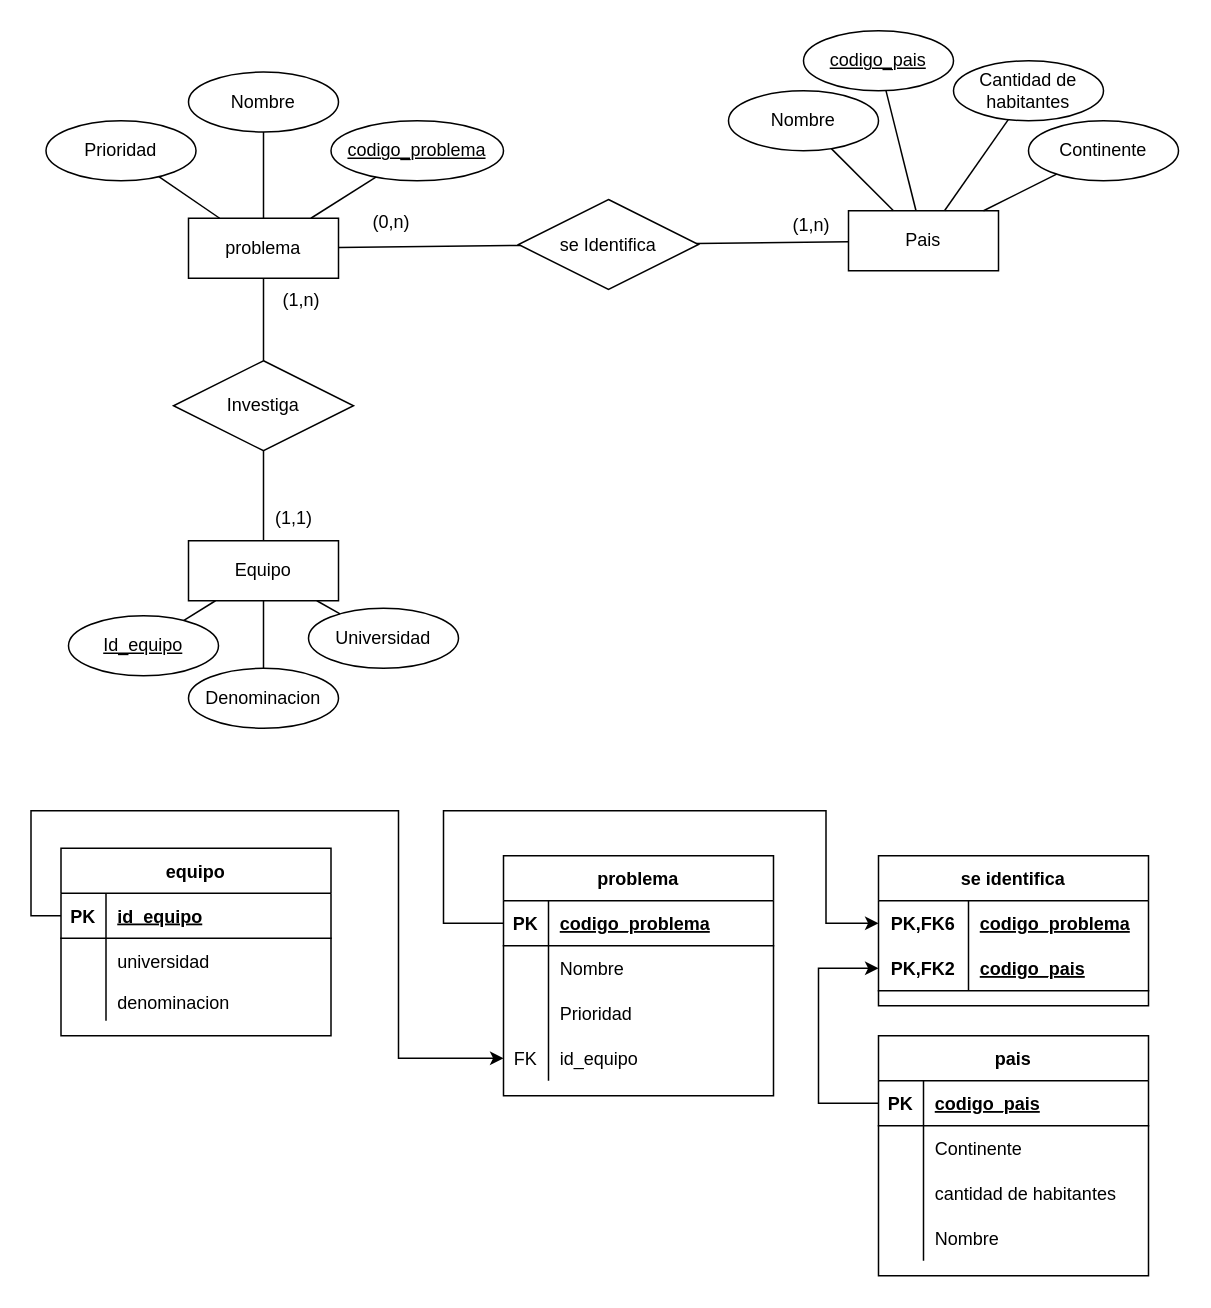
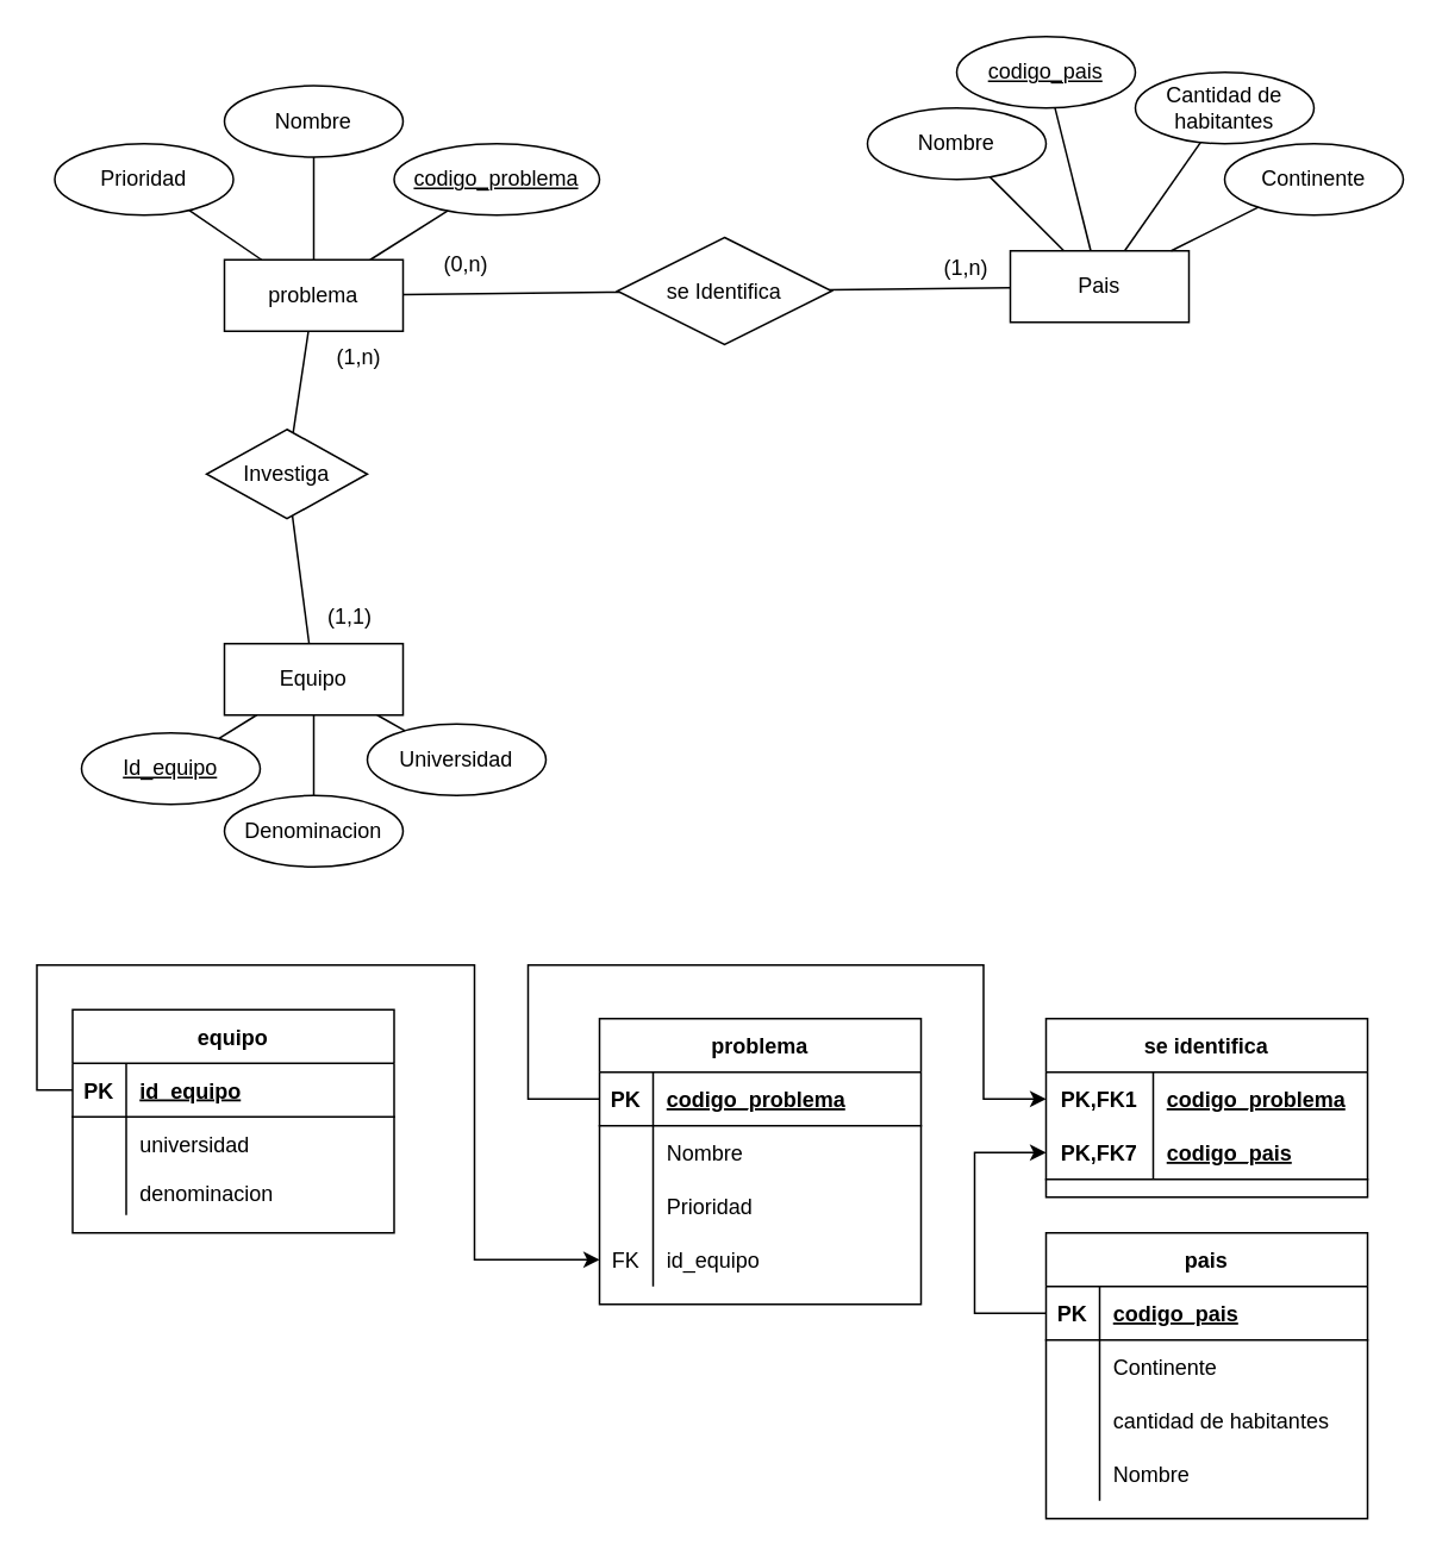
- <mxCell id="28" value="Investiga" style="shape=rhombus;perimeter=rhombusPerimeter;whiteSpace=wrap;html=1;align=center;" parent="1" vertex="1"><mxGeometry x="115" y="240" width="120" height="60" as="geometry" /></mxCell>
+ <mxCell id="28" value="Investiga" style="shape=rhombus;perimeter=rhombusPerimeter;whiteSpace=wrap;html=1;align=center;" parent="1" vertex="1"><mxGeometry x="115" y="240" width="90" height="50" as="geometry" /></mxCell>
- <mxCell id="74" value="PK,FK6" style="shape=partialRectangle;connectable=0;fillColor=none;top=0;left=0;bottom=0;right=0;fontStyle=1;overflow=hidden;" vertex="1" parent="73"><mxGeometry width="60" height="30" as="geometry"><mxRectangle width="60" height="30" as="alternateBounds" /></mxGeometry></mxCell>
+ <mxCell id="74" value="PK,FK1" style="shape=partialRectangle;connectable=0;fillColor=none;top=0;left=0;bottom=0;right=0;fontStyle=1;overflow=hidden;" vertex="1" parent="73"><mxGeometry width="60" height="30" as="geometry"><mxRectangle width="60" height="30" as="alternateBounds" /></mxGeometry></mxCell>
- <mxCell id="77" value="PK,FK2" style="shape=partialRectangle;connectable=0;fillColor=none;top=0;left=0;bottom=0;right=0;fontStyle=1;overflow=hidden;" vertex="1" parent="76"><mxGeometry width="60" height="30" as="geometry"><mxRectangle width="60" height="30" as="alternateBounds" /></mxGeometry></mxCell>
+ <mxCell id="77" value="PK,FK7" style="shape=partialRectangle;connectable=0;fillColor=none;top=0;left=0;bottom=0;right=0;fontStyle=1;overflow=hidden;" vertex="1" parent="76"><mxGeometry width="60" height="30" as="geometry"><mxRectangle width="60" height="30" as="alternateBounds" /></mxGeometry></mxCell>
